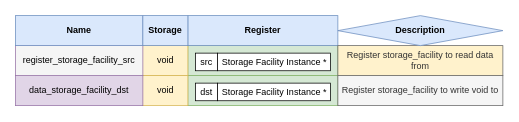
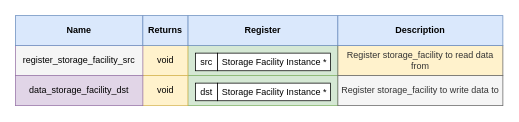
- <mxCell id="14" value="&lt;b&gt;Storage&lt;/b&gt;" style="rounded=0;whiteSpace=wrap;html=1;align=center;fillColor=#dae8fc;strokeColor=#6c8ebf;" parent="1" vertex="1"><mxGeometry x="190" y="20" width="60" height="40" as="geometry" /></mxCell>
+ <mxCell id="14" value="&lt;b&gt;Returns&lt;/b&gt;" style="rounded=0;whiteSpace=wrap;html=1;align=center;fillColor=#dae8fc;strokeColor=#6c8ebf;" parent="1" vertex="1"><mxGeometry x="190" y="20" width="60" height="40" as="geometry" /></mxCell>
- <mxCell id="17" value="&lt;b&gt;Description&lt;/b&gt;" style="rhombus;whiteSpace=wrap;html=1;align=center;fillColor=#dae8fc;strokeColor=#6c8ebf;" parent="1" vertex="1"><mxGeometry x="450" y="20" width="220" height="40" as="geometry" /></mxCell>
+ <mxCell id="17" value="&lt;b&gt;Description&lt;/b&gt;" style="rounded=0;whiteSpace=wrap;html=1;align=center;fillColor=#dae8fc;strokeColor=#6c8ebf;" parent="1" vertex="1"><mxGeometry x="450" y="20" width="220" height="40" as="geometry" /></mxCell>
- <mxCell id="15" value="Register storage_facility to write void to" style="rounded=0;whiteSpace=wrap;html=1;fillColor=#f5f5f5;strokeColor=#666666;fontColor=#333333;" parent="1" vertex="1"><mxGeometry x="450" y="100" width="220" height="40" as="geometry" /></mxCell>
+ <mxCell id="15" value="Register storage_facility to write data to" style="rounded=0;whiteSpace=wrap;html=1;fillColor=#f5f5f5;strokeColor=#666666;fontColor=#333333;" parent="1" vertex="1"><mxGeometry x="450" y="100" width="220" height="40" as="geometry" /></mxCell>
